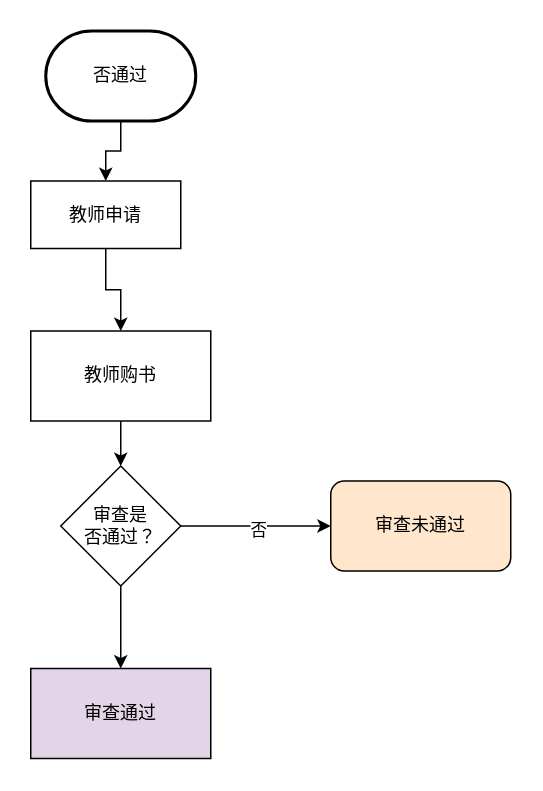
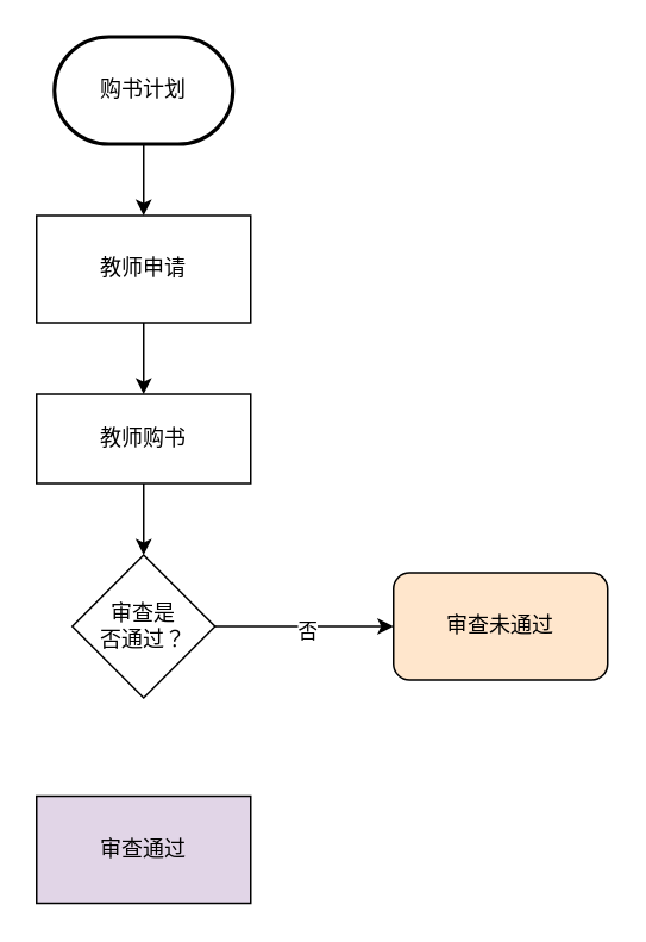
- <mxCell id="3" value="否通过" style="strokeWidth=2;html=1;shape=mxgraph.flowchart.terminator;whiteSpace=wrap;" vertex="1" parent="1"><mxGeometry x="30" y="20" width="100" height="60" as="geometry" /></mxCell>
+ <mxCell id="3" value="购书计划" style="strokeWidth=2;html=1;shape=mxgraph.flowchart.terminator;whiteSpace=wrap;" vertex="1" parent="1"><mxGeometry x="30" y="20" width="100" height="60" as="geometry" /></mxCell>
- <mxCell id="5" value="教师申请" style="rounded=0;whiteSpace=wrap;html=1;" vertex="1" parent="1"><mxGeometry x="20" y="120" width="100" height="45" as="geometry" /></mxCell>
+ <mxCell id="5" value="教师申请" style="rounded=0;whiteSpace=wrap;html=1;" vertex="1" parent="1"><mxGeometry x="20" y="120" width="120" height="60" as="geometry" /></mxCell>
- <mxCell id="7" value="教师购书" style="rounded=0;whiteSpace=wrap;html=1;" vertex="1" parent="1"><mxGeometry x="20" y="220" width="120" height="60" as="geometry" /></mxCell>
+ <mxCell id="7" value="教师购书" style="rounded=0;whiteSpace=wrap;html=1;" vertex="1" parent="1"><mxGeometry x="20" y="220" width="120" height="50" as="geometry" /></mxCell>
- <mxCell id="10" value="" style="edgeStyle=orthogonalEdgeStyle;rounded=0;orthogonalLoop=1;jettySize=auto;html=1;" edge="1" parent="1" source="11" target="13"><mxGeometry relative="1" as="geometry" /></mxCell>
